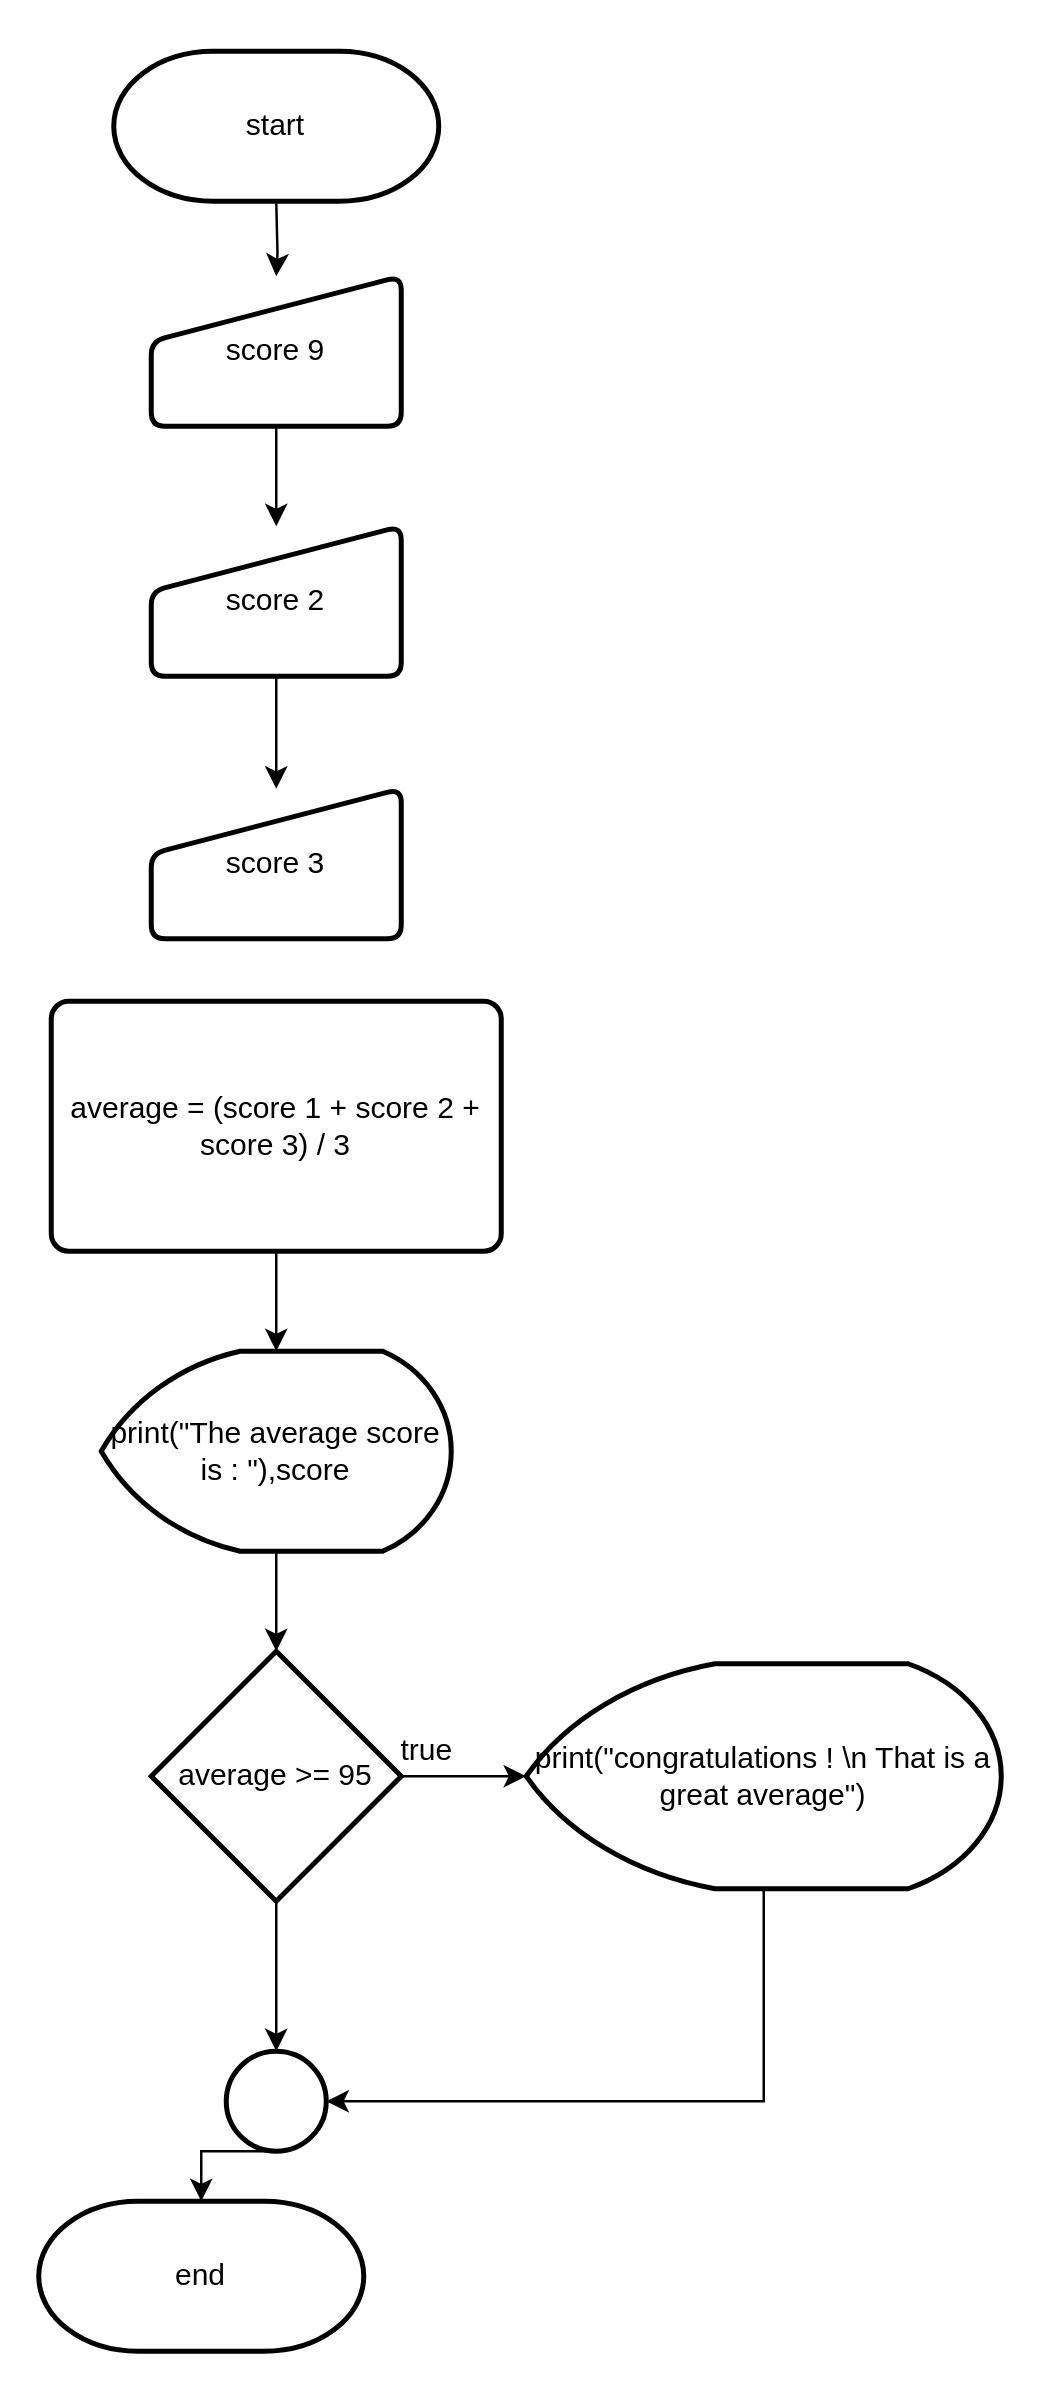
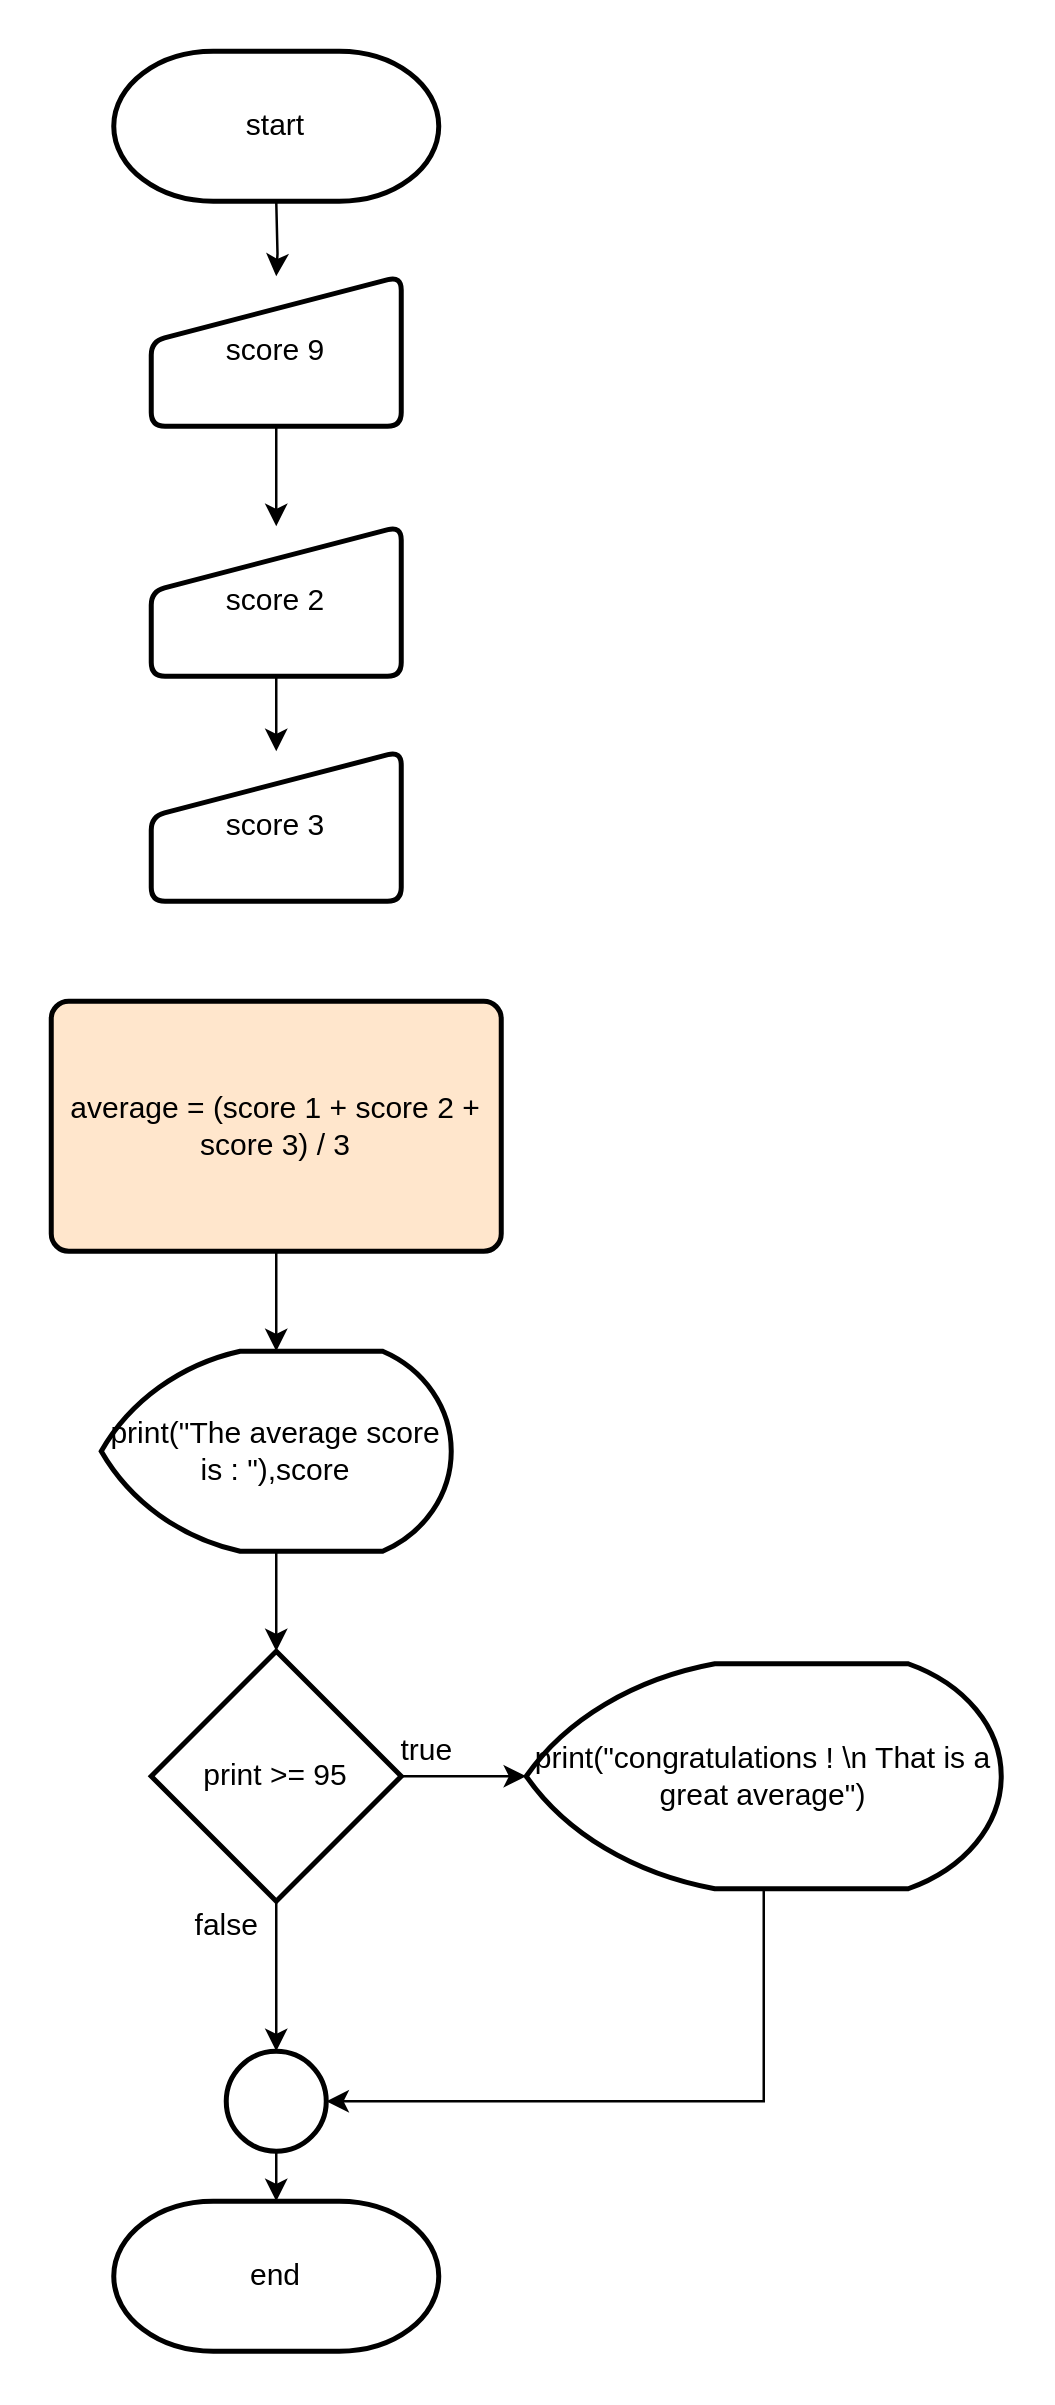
- <mxCell id="7" value="score 3" style="html=1;strokeWidth=2;shape=manualInput;whiteSpace=wrap;rounded=1;size=26;arcSize=11;" vertex="1" parent="1"><mxGeometry x="60" y="315" width="100" height="60" as="geometry" /></mxCell>
+ <mxCell id="7" value="score 3" style="html=1;strokeWidth=2;shape=manualInput;whiteSpace=wrap;rounded=1;size=26;arcSize=11;" vertex="1" parent="1"><mxGeometry x="60" y="300" width="100" height="60" as="geometry" /></mxCell>
- <mxCell id="9" value="average = (score 1 + score 2 + score 3) / 3" style="rounded=1;whiteSpace=wrap;html=1;absoluteArcSize=1;arcSize=14;strokeWidth=2;" vertex="1" parent="1"><mxGeometry x="20" y="400" width="180" height="100" as="geometry" /></mxCell>
+ <mxCell id="9" value="average = (score 1 + score 2 + score 3) / 3" style="rounded=1;whiteSpace=wrap;html=1;absoluteArcSize=1;arcSize=14;strokeWidth=2;fillColor=#ffe6cc;" vertex="1" parent="1"><mxGeometry x="20" y="400" width="180" height="100" as="geometry" /></mxCell>
- <mxCell id="12" value="average &amp;gt;= 95" style="strokeWidth=2;html=1;shape=mxgraph.flowchart.decision;whiteSpace=wrap;" vertex="1" parent="1"><mxGeometry x="60" y="660" width="100" height="100" as="geometry" /></mxCell>
+ <mxCell id="12" value="print &amp;gt;= 95" style="strokeWidth=2;html=1;shape=mxgraph.flowchart.decision;whiteSpace=wrap;" vertex="1" parent="1"><mxGeometry x="60" y="660" width="100" height="100" as="geometry" /></mxCell>
+ <mxCell id="18" value="false" style="text;html=1;align=center;verticalAlign=middle;resizable=0;points=[];autosize=1;" vertex="1" parent="1"><mxGeometry x="70" y="760" width="40" height="20" as="geometry" /></mxCell>
- <mxCell id="19" value="end" style="strokeWidth=2;html=1;shape=mxgraph.flowchart.terminator;whiteSpace=wrap;" vertex="1" parent="1"><mxGeometry x="15" y="880" width="130" height="60" as="geometry" /></mxCell>
+ <mxCell id="19" value="end" style="strokeWidth=2;html=1;shape=mxgraph.flowchart.terminator;whiteSpace=wrap;" vertex="1" parent="1"><mxGeometry x="45" y="880" width="130" height="60" as="geometry" /></mxCell>
